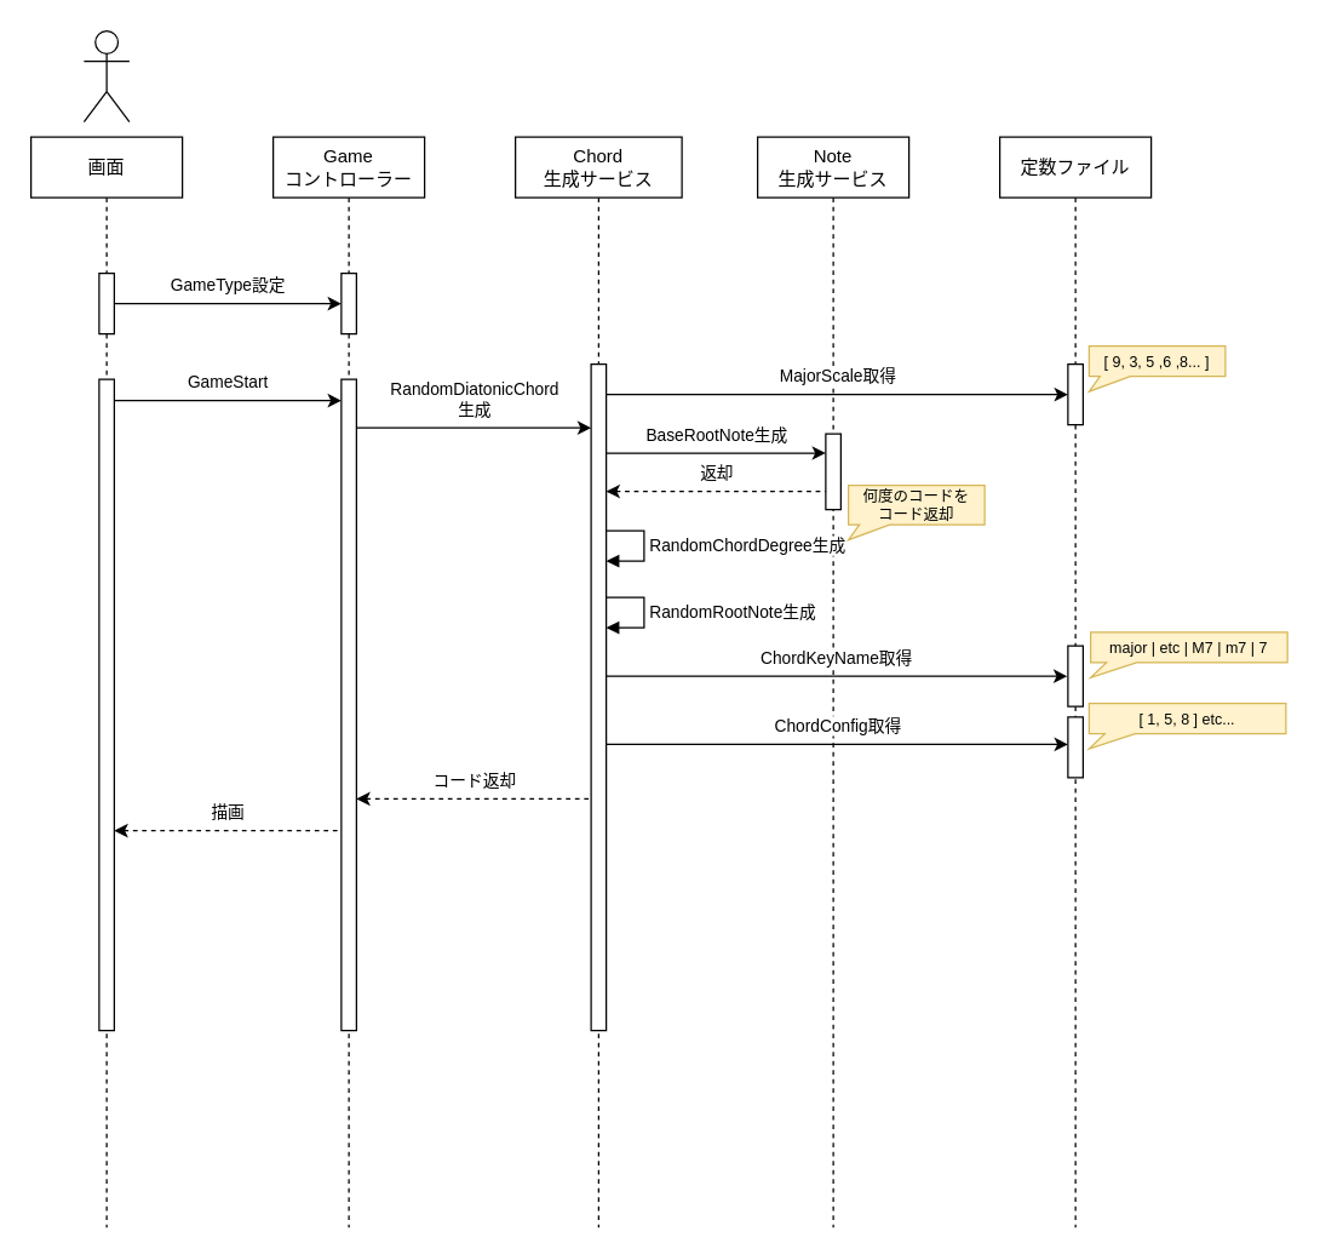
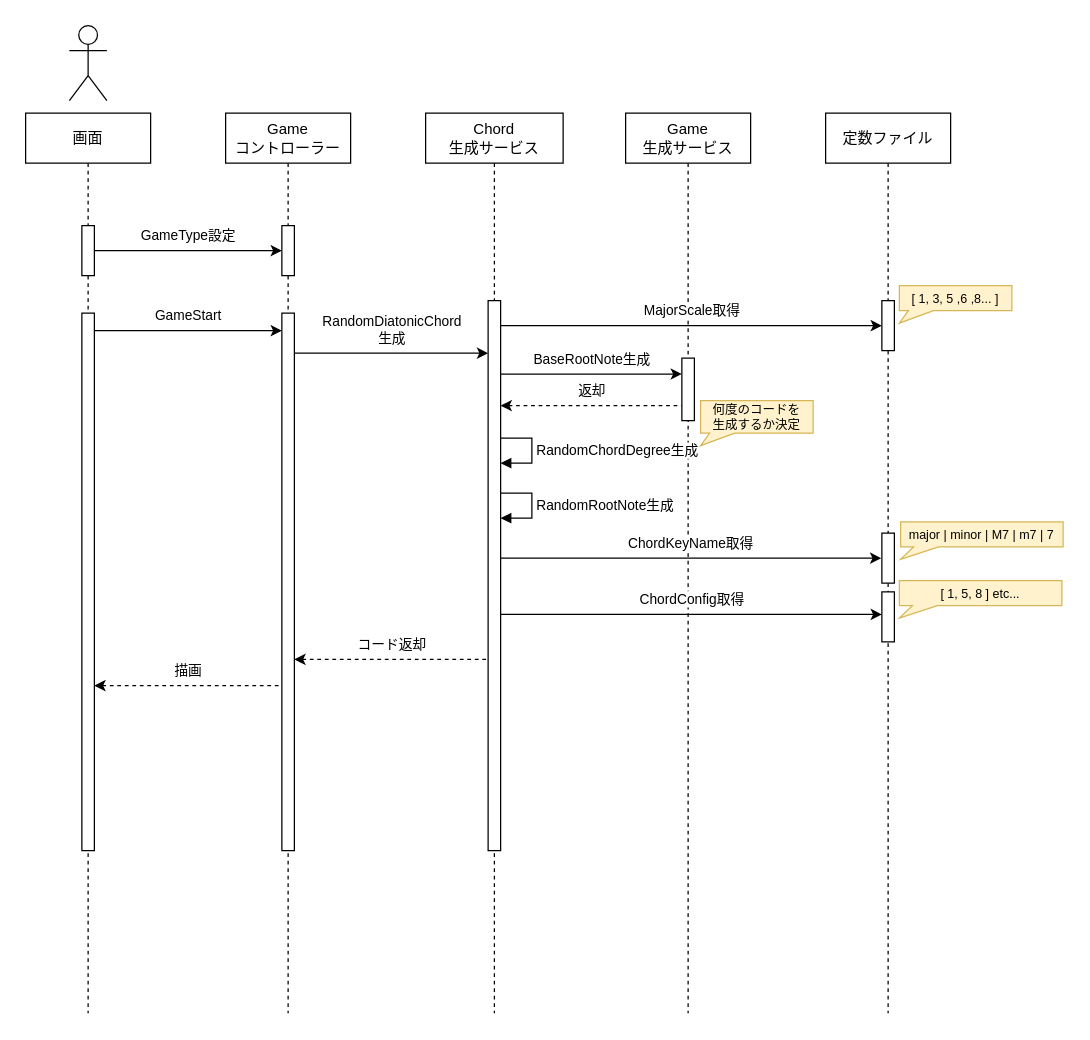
- <mxCell id="12" value="Note&lt;br&gt;生成サービス" style="shape=umlLifeline;perimeter=lifelinePerimeter;whiteSpace=wrap;html=1;container=1;collapsible=0;recursiveResize=0;outlineConnect=0;" vertex="1" parent="1"><mxGeometry x="500" y="90" width="100" height="720" as="geometry" /></mxCell>
+ <mxCell id="12" value="Game&lt;br&gt;生成サービス" style="shape=umlLifeline;perimeter=lifelinePerimeter;whiteSpace=wrap;html=1;container=1;collapsible=0;recursiveResize=0;outlineConnect=0;" vertex="1" parent="1"><mxGeometry x="500" y="90" width="100" height="720" as="geometry" /></mxCell>
- <mxCell id="28" value="[ 9, 3, 5 ,6 ,8... ]" style="shape=callout;whiteSpace=wrap;html=1;perimeter=calloutPerimeter;position2=0;size=10;position=0.08;fontSize=10;rounded=0;sketch=0;fillColor=#fff2cc;strokeColor=#d6b656;" vertex="1" parent="1"><mxGeometry x="719" y="228" width="90" height="30" as="geometry" /></mxCell>
+ <mxCell id="28" value="[ 1, 3, 5 ,6 ,8... ]" style="shape=callout;whiteSpace=wrap;html=1;perimeter=calloutPerimeter;position2=0;size=10;position=0.08;fontSize=10;rounded=0;sketch=0;fillColor=#fff2cc;strokeColor=#d6b656;" vertex="1" parent="1"><mxGeometry x="719" y="228" width="90" height="30" as="geometry" /></mxCell>
- <mxCell id="30" value="何度のコードを&lt;br&gt;コード返却" style="shape=callout;whiteSpace=wrap;html=1;perimeter=calloutPerimeter;position2=0;size=10;position=0.08;fontSize=10;rounded=0;sketch=0;fillColor=#fff2cc;strokeColor=#d6b656;" vertex="1" parent="1"><mxGeometry x="560" y="320" width="90" height="36" as="geometry" /></mxCell>
+ <mxCell id="30" value="何度のコードを&lt;br&gt;生成するか決定" style="shape=callout;whiteSpace=wrap;html=1;perimeter=calloutPerimeter;position2=0;size=10;position=0.08;fontSize=10;rounded=0;sketch=0;fillColor=#fff2cc;strokeColor=#d6b656;" vertex="1" parent="1"><mxGeometry x="560" y="320" width="90" height="36" as="geometry" /></mxCell>
- <mxCell id="27" value="major | etc | M7 | m7 | 7" style="shape=callout;whiteSpace=wrap;html=1;perimeter=calloutPerimeter;position2=0;size=10;position=0.08;fontSize=10;rounded=0;sketch=0;fillColor=#fff2cc;strokeColor=#d6b656;" vertex="1" parent="1"><mxGeometry x="720" y="417" width="130" height="30" as="geometry" /></mxCell>
+ <mxCell id="27" value="major | minor | M7 | m7 | 7" style="shape=callout;whiteSpace=wrap;html=1;perimeter=calloutPerimeter;position2=0;size=10;position=0.08;fontSize=10;rounded=0;sketch=0;fillColor=#fff2cc;strokeColor=#d6b656;" vertex="1" parent="1"><mxGeometry x="720" y="417" width="130" height="30" as="geometry" /></mxCell>
